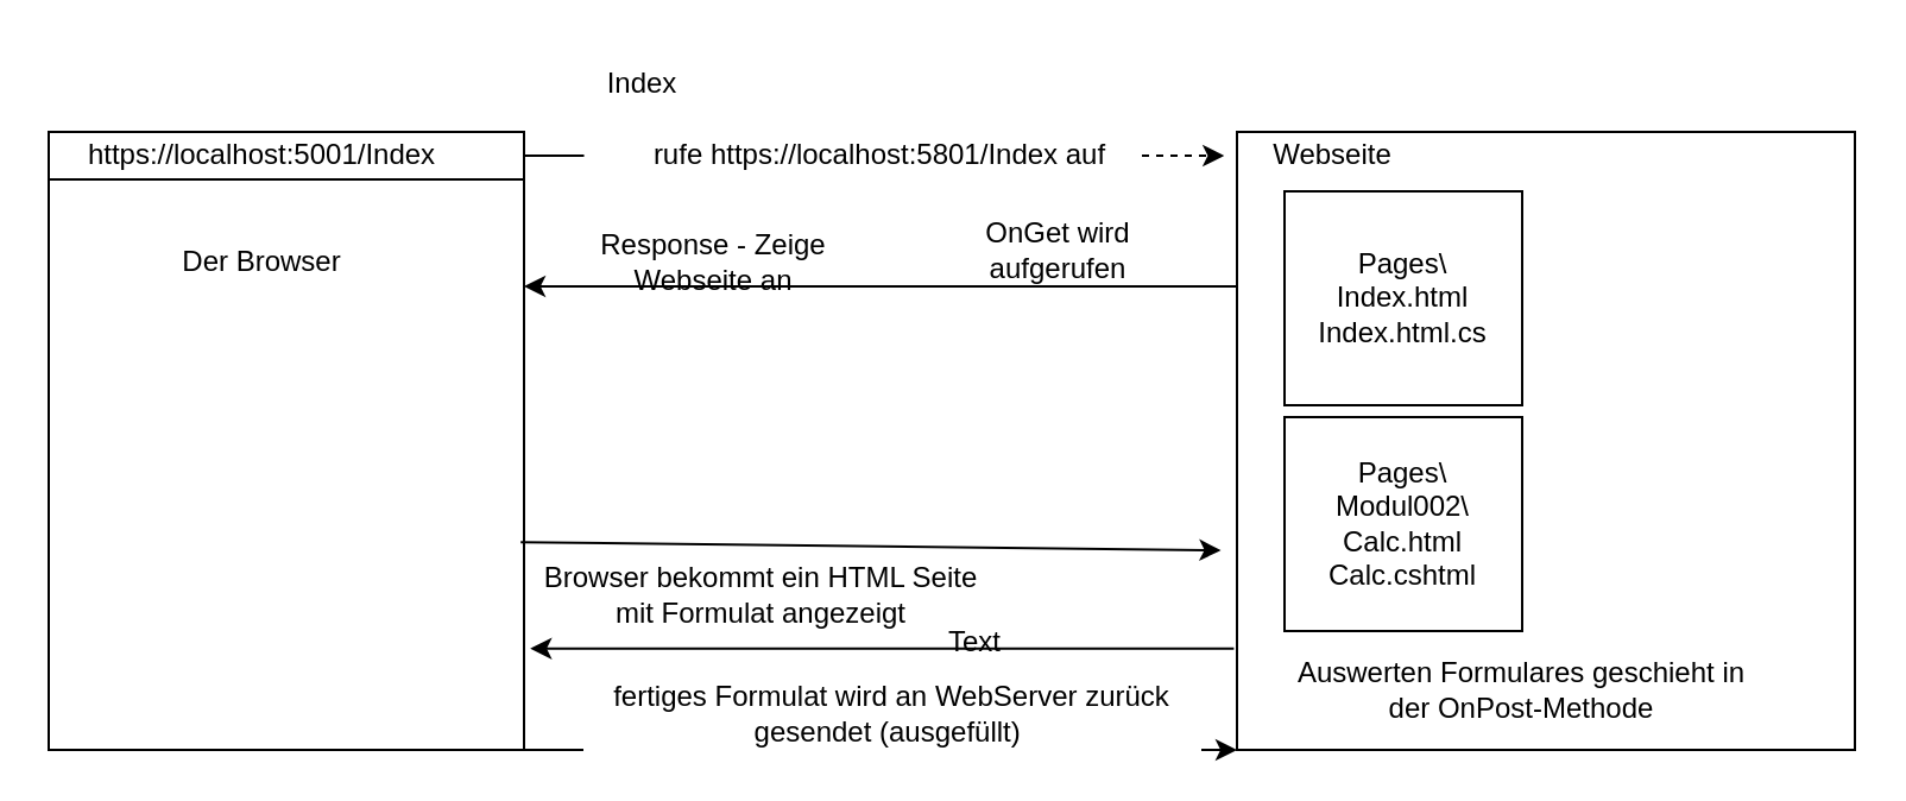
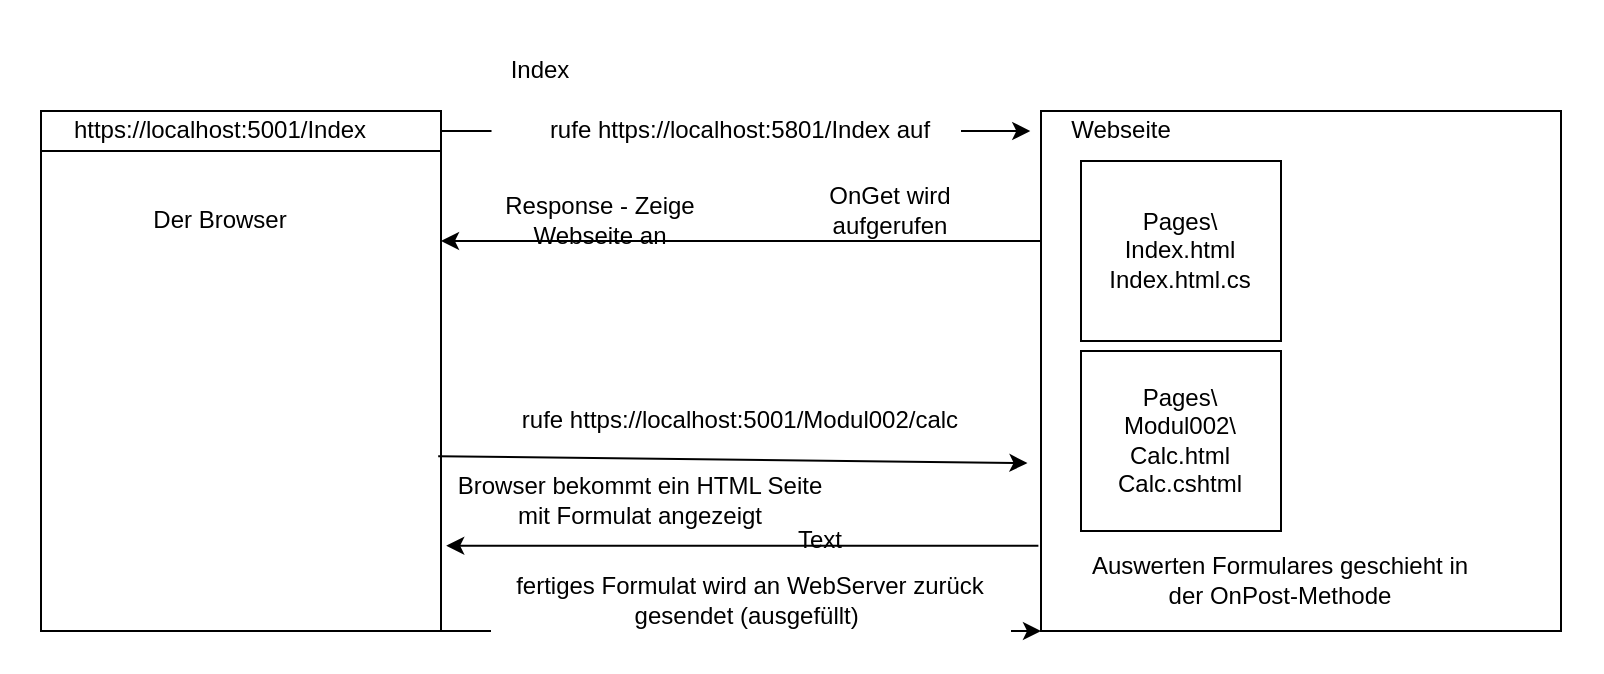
- <mxCell id="10" value="" style="endArrow=classic;html=1;rounded=0;exitX=1;exitY=0.5;exitDx=0;exitDy=0;entryX=-0.067;entryY=0.5;entryDx=0;entryDy=0;entryPerimeter=0;startArrow=none;dashed=1;" edge="1" parent="1" source="11" target="7"><mxGeometry width="50" height="50" relative="1" as="geometry"><mxPoint x="390" y="235" as="sourcePoint" /><mxPoint x="440" y="185" as="targetPoint" /></mxGeometry></mxCell>
+ <mxCell id="10" value="" style="endArrow=classic;html=1;rounded=0;exitX=1;exitY=0.5;exitDx=0;exitDy=0;entryX=-0.067;entryY=0.5;entryDx=0;entryDy=0;entryPerimeter=0;startArrow=none;" edge="1" parent="1" source="11" target="7"><mxGeometry width="50" height="50" relative="1" as="geometry"><mxPoint x="390" y="235" as="sourcePoint" /><mxPoint x="440" y="185" as="targetPoint" /></mxGeometry></mxCell>
+ <mxCell id="18" value="rufe https://localhost:5001/Modul002/calc" style="text;html=1;strokeColor=none;fillColor=none;align=center;verticalAlign=middle;whiteSpace=wrap;rounded=0;" vertex="1" parent="1"><mxGeometry x="235" y="195" width="270" height="30" as="geometry" /></mxCell>
